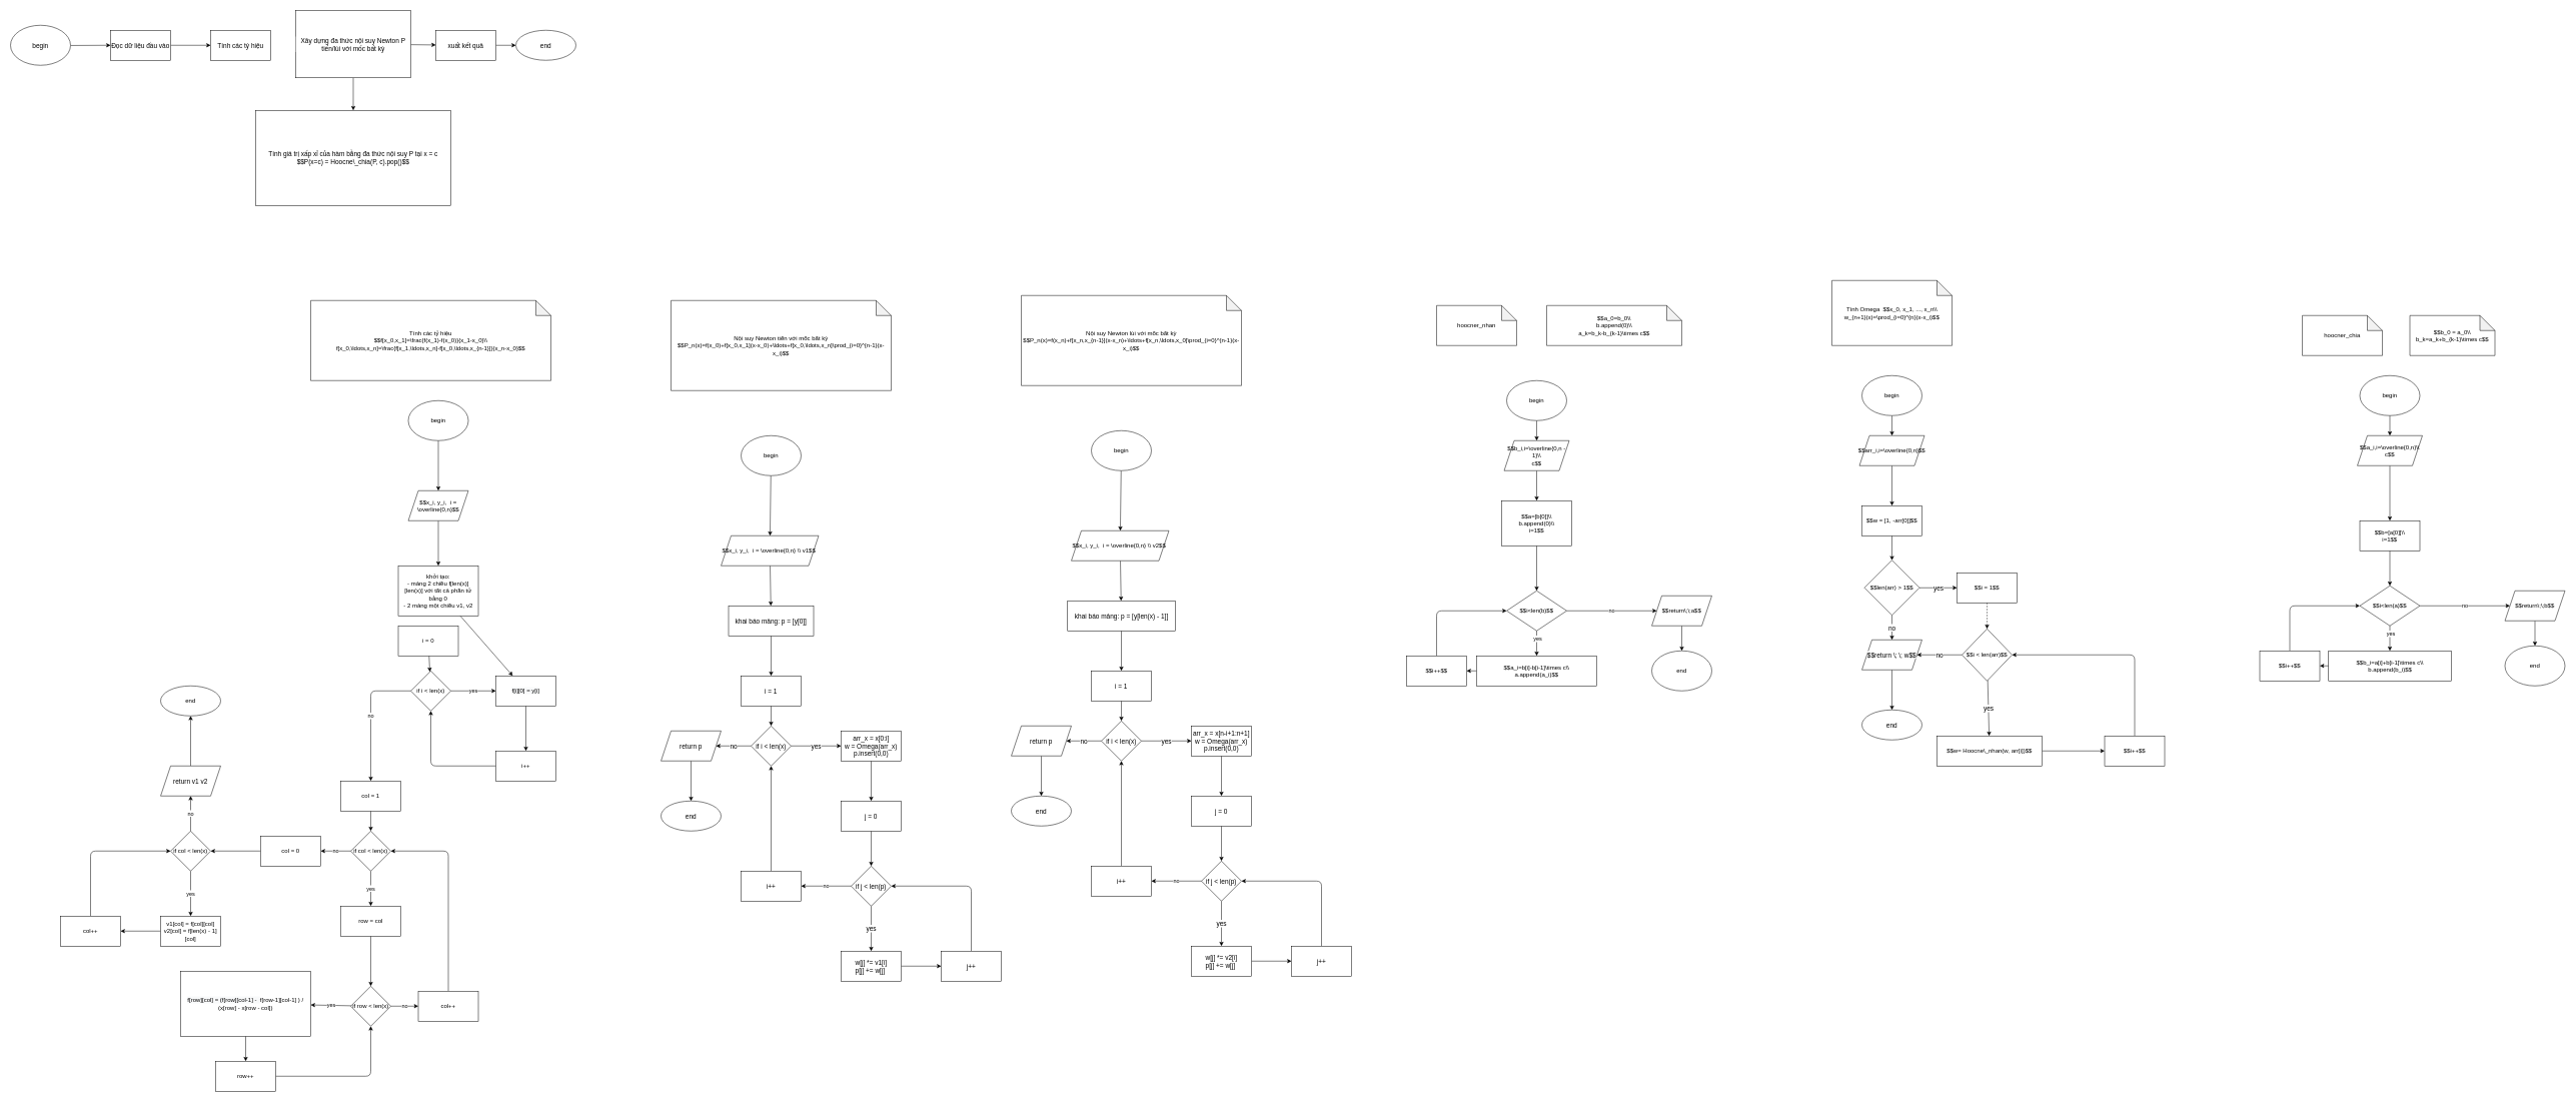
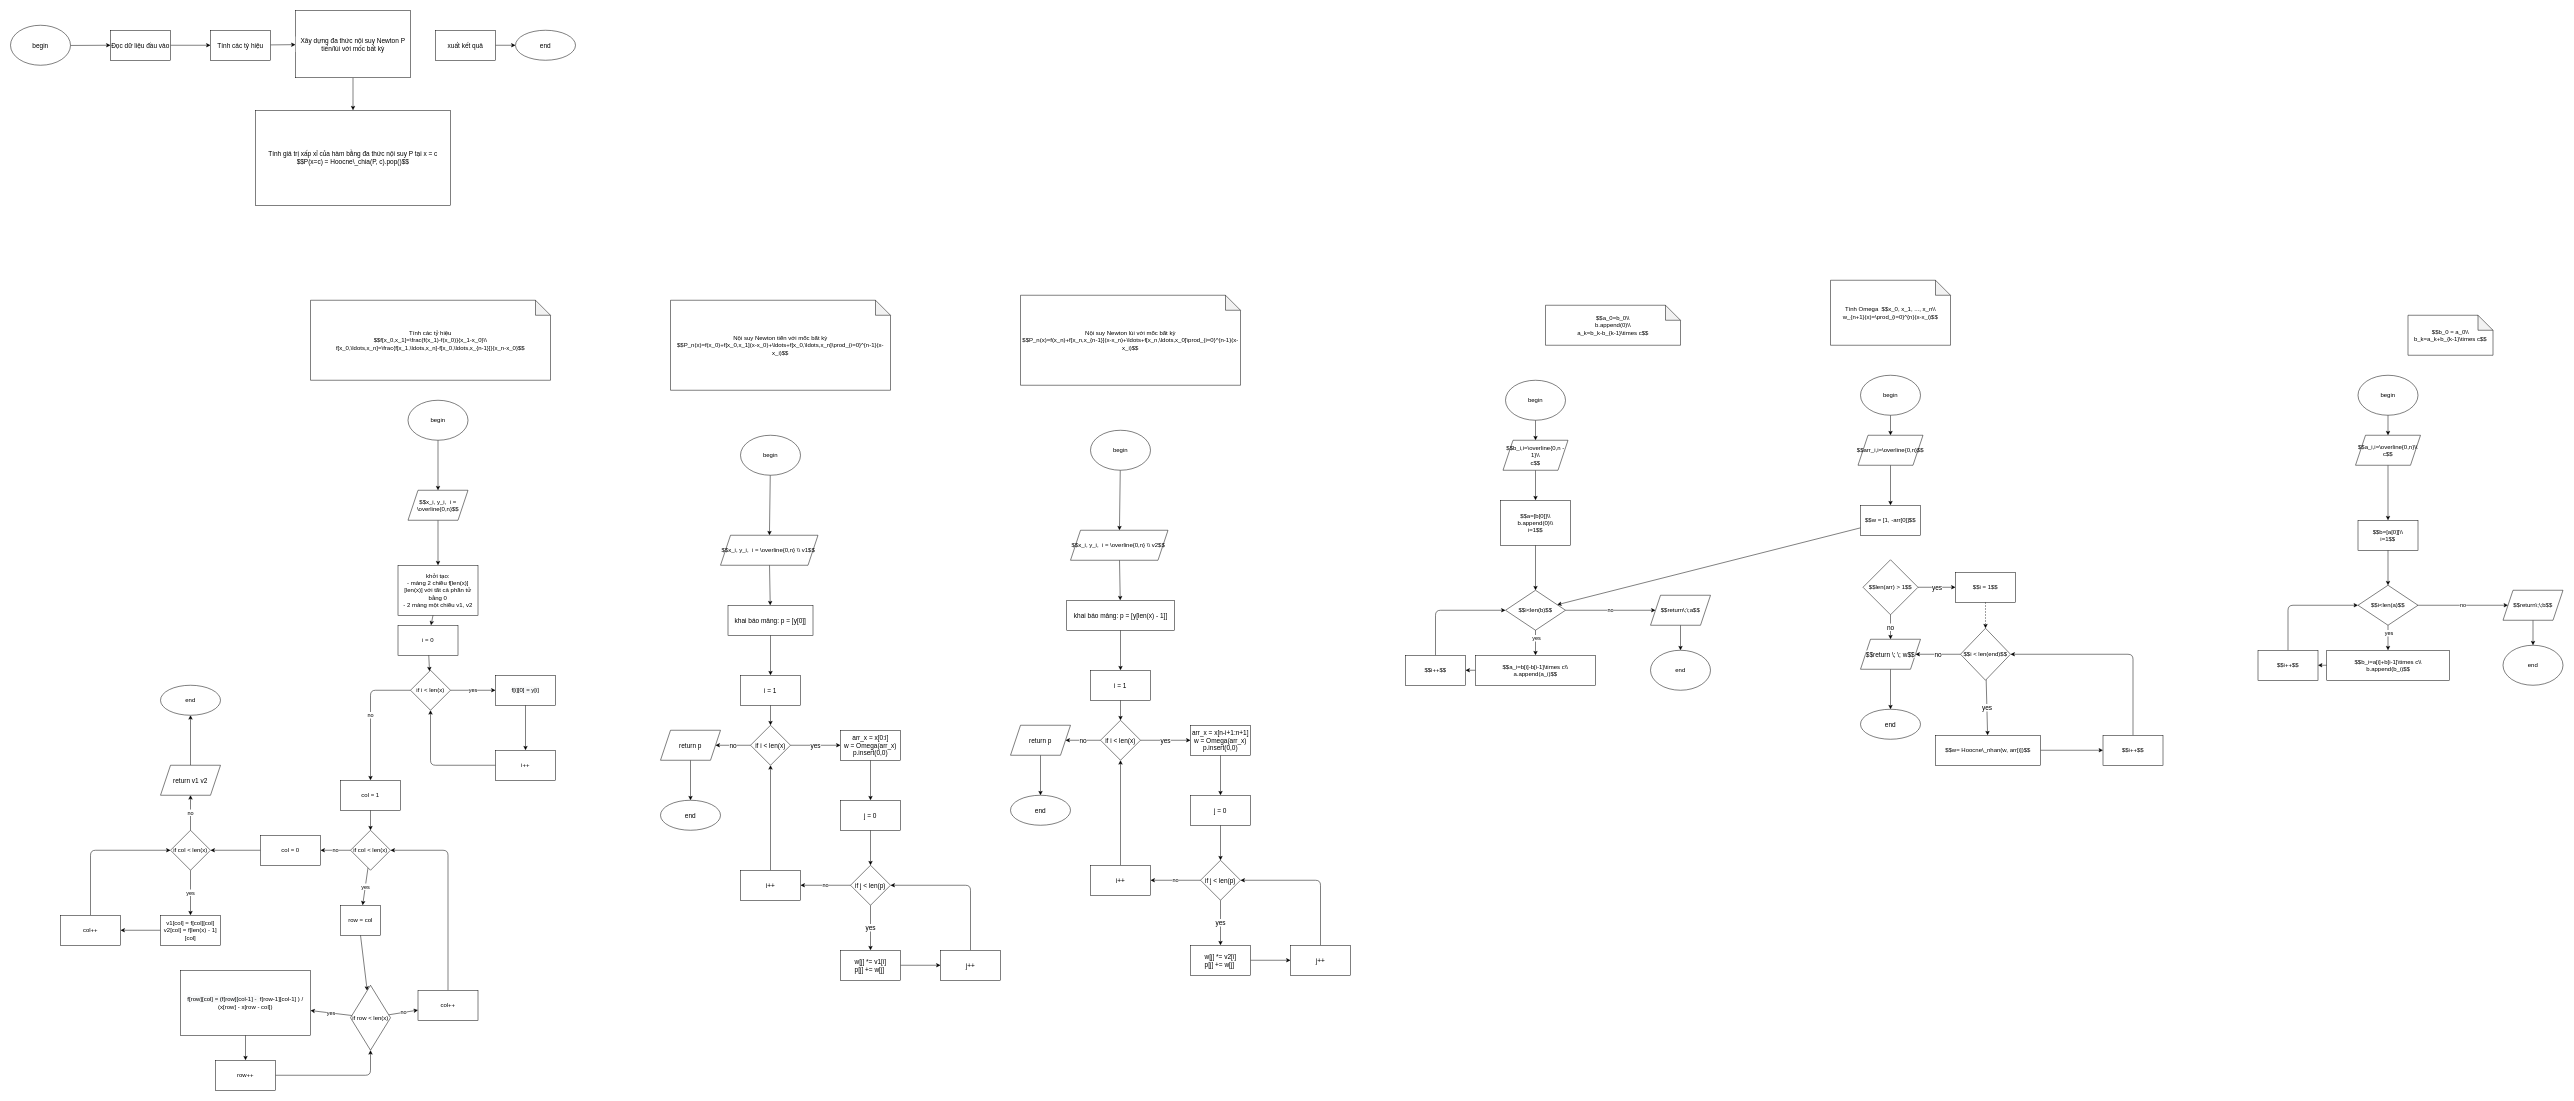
+ <mxCell id="160" value="" style="edgeStyle=none;html=1;fontSize=13;" parent="1" source="161" target="164" edge="1"><mxGeometry relative="1" as="geometry" /></mxCell>
- <mxCell id="162" value="" style="edgeStyle=none;html=1;fontSize=13;" parent="1" source="164" target="166" edge="1"><mxGeometry relative="1" as="geometry" /></mxCell>
- <mxCell id="101" value="hoocner_nhan" style="shape=note;whiteSpace=wrap;html=1;backgroundOutline=1;darkOpacity=0.05;" parent="1" vertex="1"><mxGeometry x="2870" y="610" width="160" height="80" as="geometry" /></mxCell>
- <mxCell id="102" value="hoocner_chia" style="shape=note;whiteSpace=wrap;html=1;backgroundOutline=1;darkOpacity=0.05;" parent="1" vertex="1"><mxGeometry x="4600" y="630" width="160" height="80" as="geometry" /></mxCell>
- <mxCell id="139" value="" style="edgeStyle=none;html=1;fontSize=13;" parent="1" source="140" target="143" edge="1"><mxGeometry relative="1" as="geometry" /></mxCell>
+ <mxCell id="139" value="" style="edgeStyle=none;html=1;fontSize=13;" parent="1" source="140" target="127" edge="1"><mxGeometry relative="1" as="geometry" /></mxCell>
- <mxCell id="148" value="$$i &amp;lt; len(arr)$$" style="rhombus;whiteSpace=wrap;html=1;" parent="1" vertex="1"><mxGeometry x="3920" y="1256" width="100" height="104" as="geometry" /></mxCell>
+ <mxCell id="148" value="$$i &amp;lt; len(end)$$" style="rhombus;whiteSpace=wrap;html=1;" parent="1" vertex="1"><mxGeometry x="3920" y="1256" width="100" height="104" as="geometry" /></mxCell>
- <mxCell id="5" value="" style="edgeStyle=none;html=1;" parent="1" source="6" target="13" edge="1"><mxGeometry relative="1" as="geometry" /></mxCell>
+ <mxCell id="5" value="" style="edgeStyle=none;html=1;" parent="1" source="6" target="8" edge="1"><mxGeometry relative="1" as="geometry" /></mxCell>
- <mxCell id="20" value="row = col" style="whiteSpace=wrap;html=1;" parent="1" vertex="1"><mxGeometry x="680" y="1810" width="120" height="60" as="geometry" /></mxCell>
+ <mxCell id="20" value="row = col" style="whiteSpace=wrap;html=1;" parent="1" vertex="1"><mxGeometry x="680" y="1810" width="80" height="60" as="geometry" /></mxCell>
- <mxCell id="23" value="if row &amp;lt; len(x)" style="rhombus;whiteSpace=wrap;html=1;" parent="1" vertex="1"><mxGeometry x="700" y="1970" width="80" height="80" as="geometry" /></mxCell>
+ <mxCell id="23" value="if row &amp;lt; len(x)" style="rhombus;whiteSpace=wrap;html=1;" parent="1" vertex="1"><mxGeometry x="700" y="1970" width="80" height="130" as="geometry" /></mxCell>
